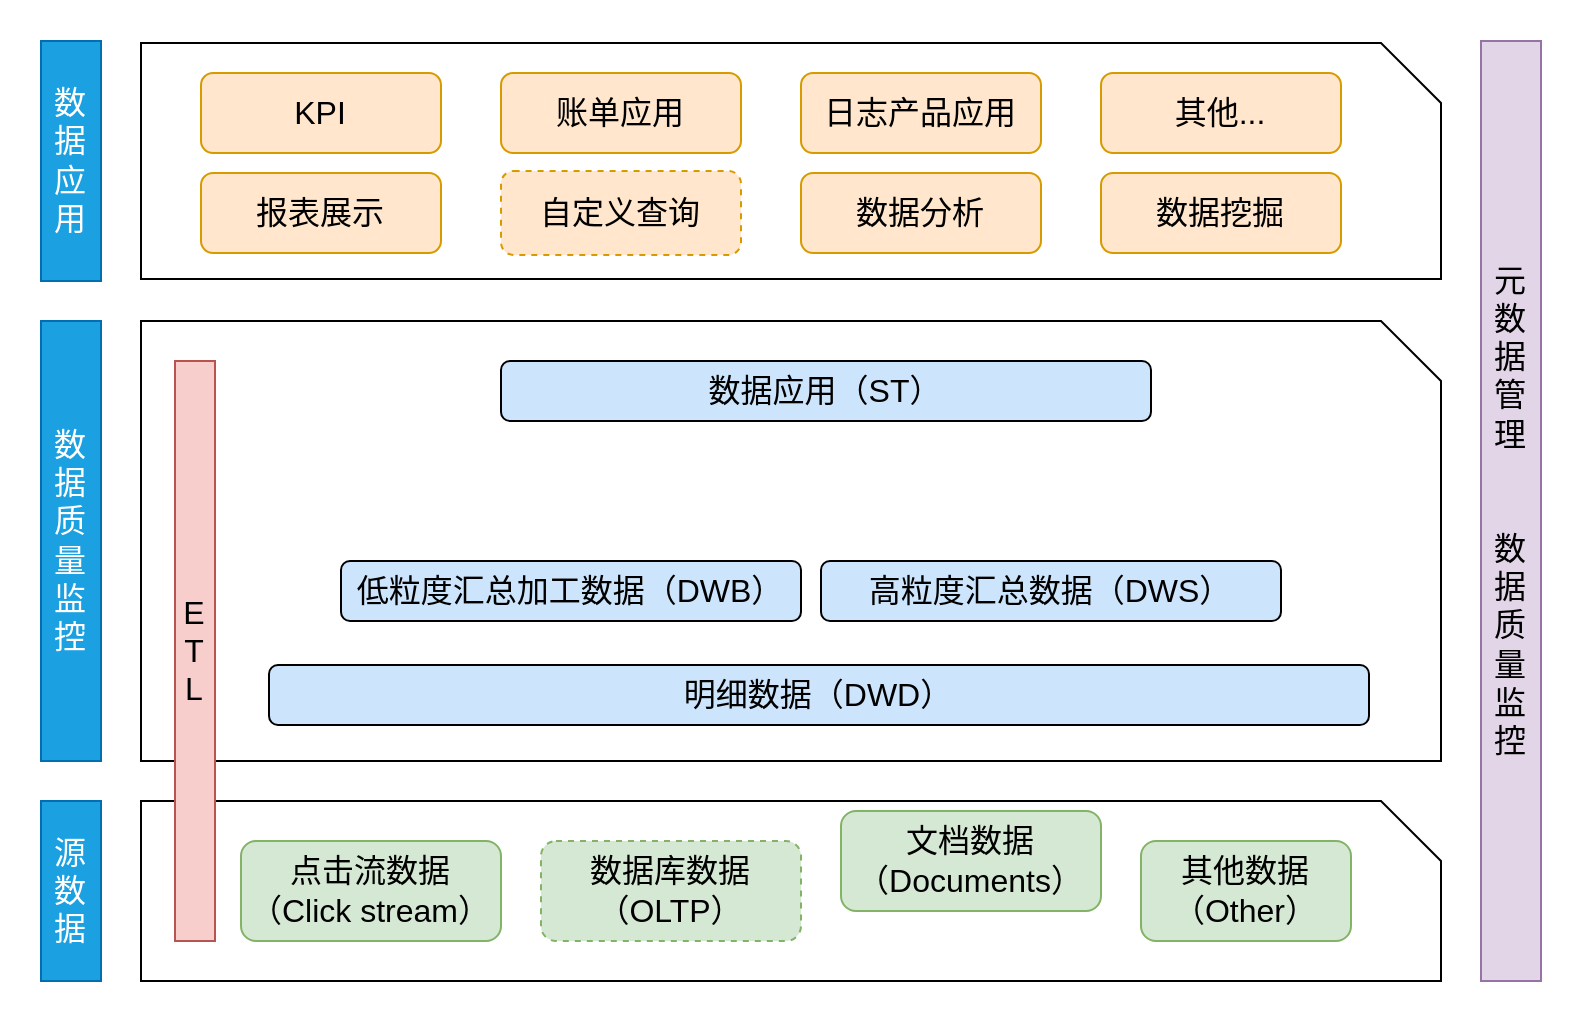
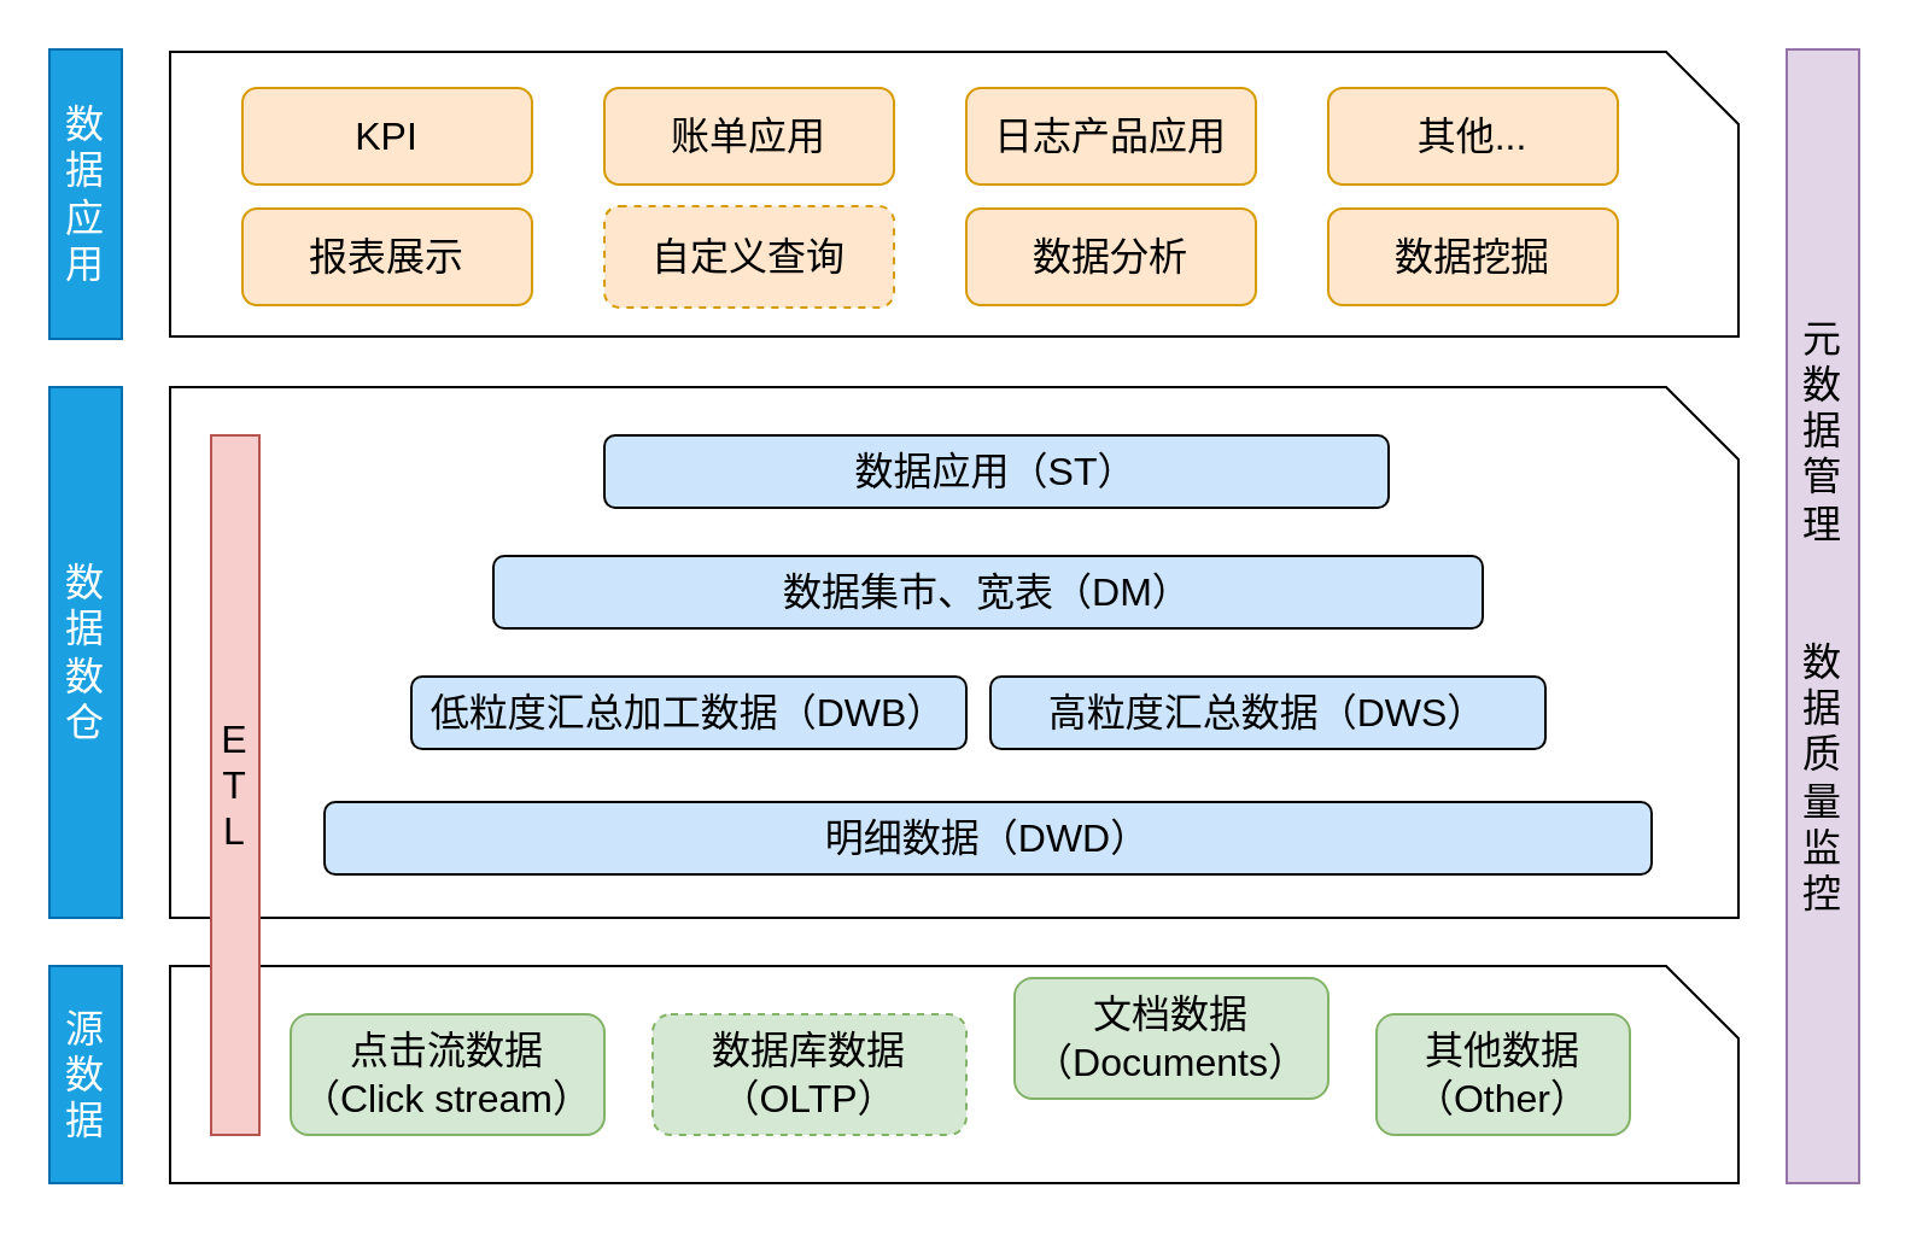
+ <mxCell id="18" value="&lt;font style=&quot;font-size: 16px;&quot;&gt;数据集市、宽表（DM）&lt;/font&gt;" style="rounded=1;whiteSpace=wrap;html=1;fillColor=#cce5fc;strokeColor=#000000;fontSize=16;" vertex="1" parent="1"><mxGeometry x="204" y="230" width="410" height="30" as="geometry" /></mxCell>
- <mxCell id="9" value="&lt;font style=&quot;font-size: 16px;&quot;&gt;数据质量监控&lt;br style=&quot;font-size: 16px;&quot;&gt;&lt;/font&gt;" style="text;html=1;strokeColor=#006EAF;fillColor=#1ba1e2;align=center;verticalAlign=middle;whiteSpace=wrap;rounded=0;fontColor=#ffffff;fontSize=16;" vertex="1" parent="1"><mxGeometry x="20" y="160" width="30" height="220" as="geometry" /></mxCell>
+ <mxCell id="9" value="&lt;font style=&quot;font-size: 16px;&quot;&gt;数据数仓&lt;br style=&quot;font-size: 16px;&quot;&gt;&lt;/font&gt;" style="text;html=1;strokeColor=#006EAF;fillColor=#1ba1e2;align=center;verticalAlign=middle;whiteSpace=wrap;rounded=0;fontColor=#ffffff;fontSize=16;" vertex="1" parent="1"><mxGeometry x="20" y="160" width="30" height="220" as="geometry" /></mxCell>
